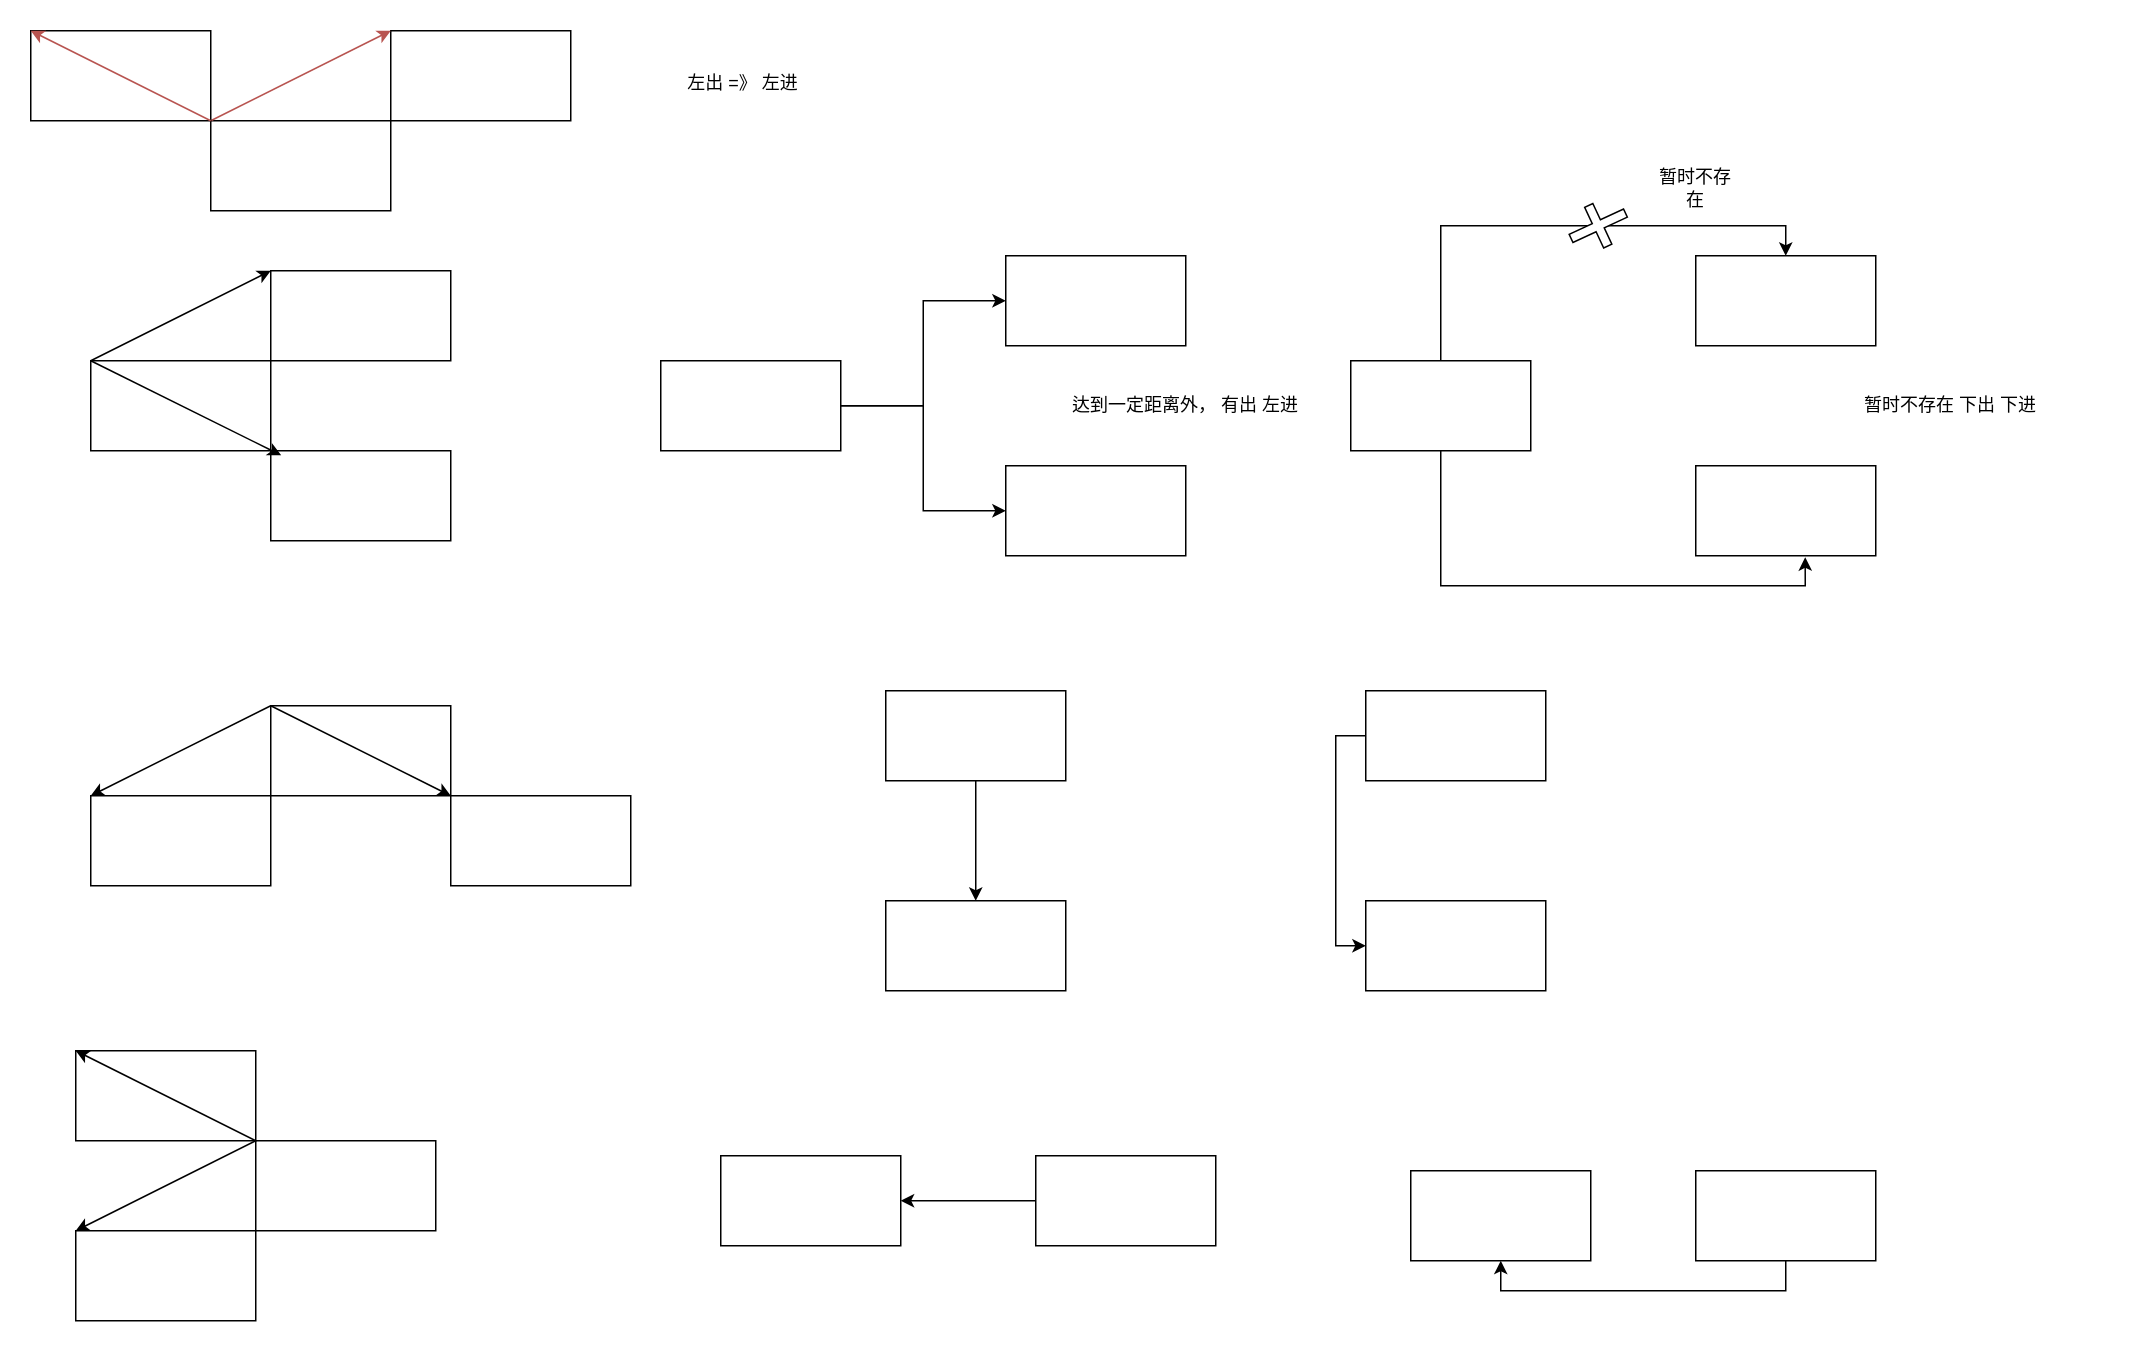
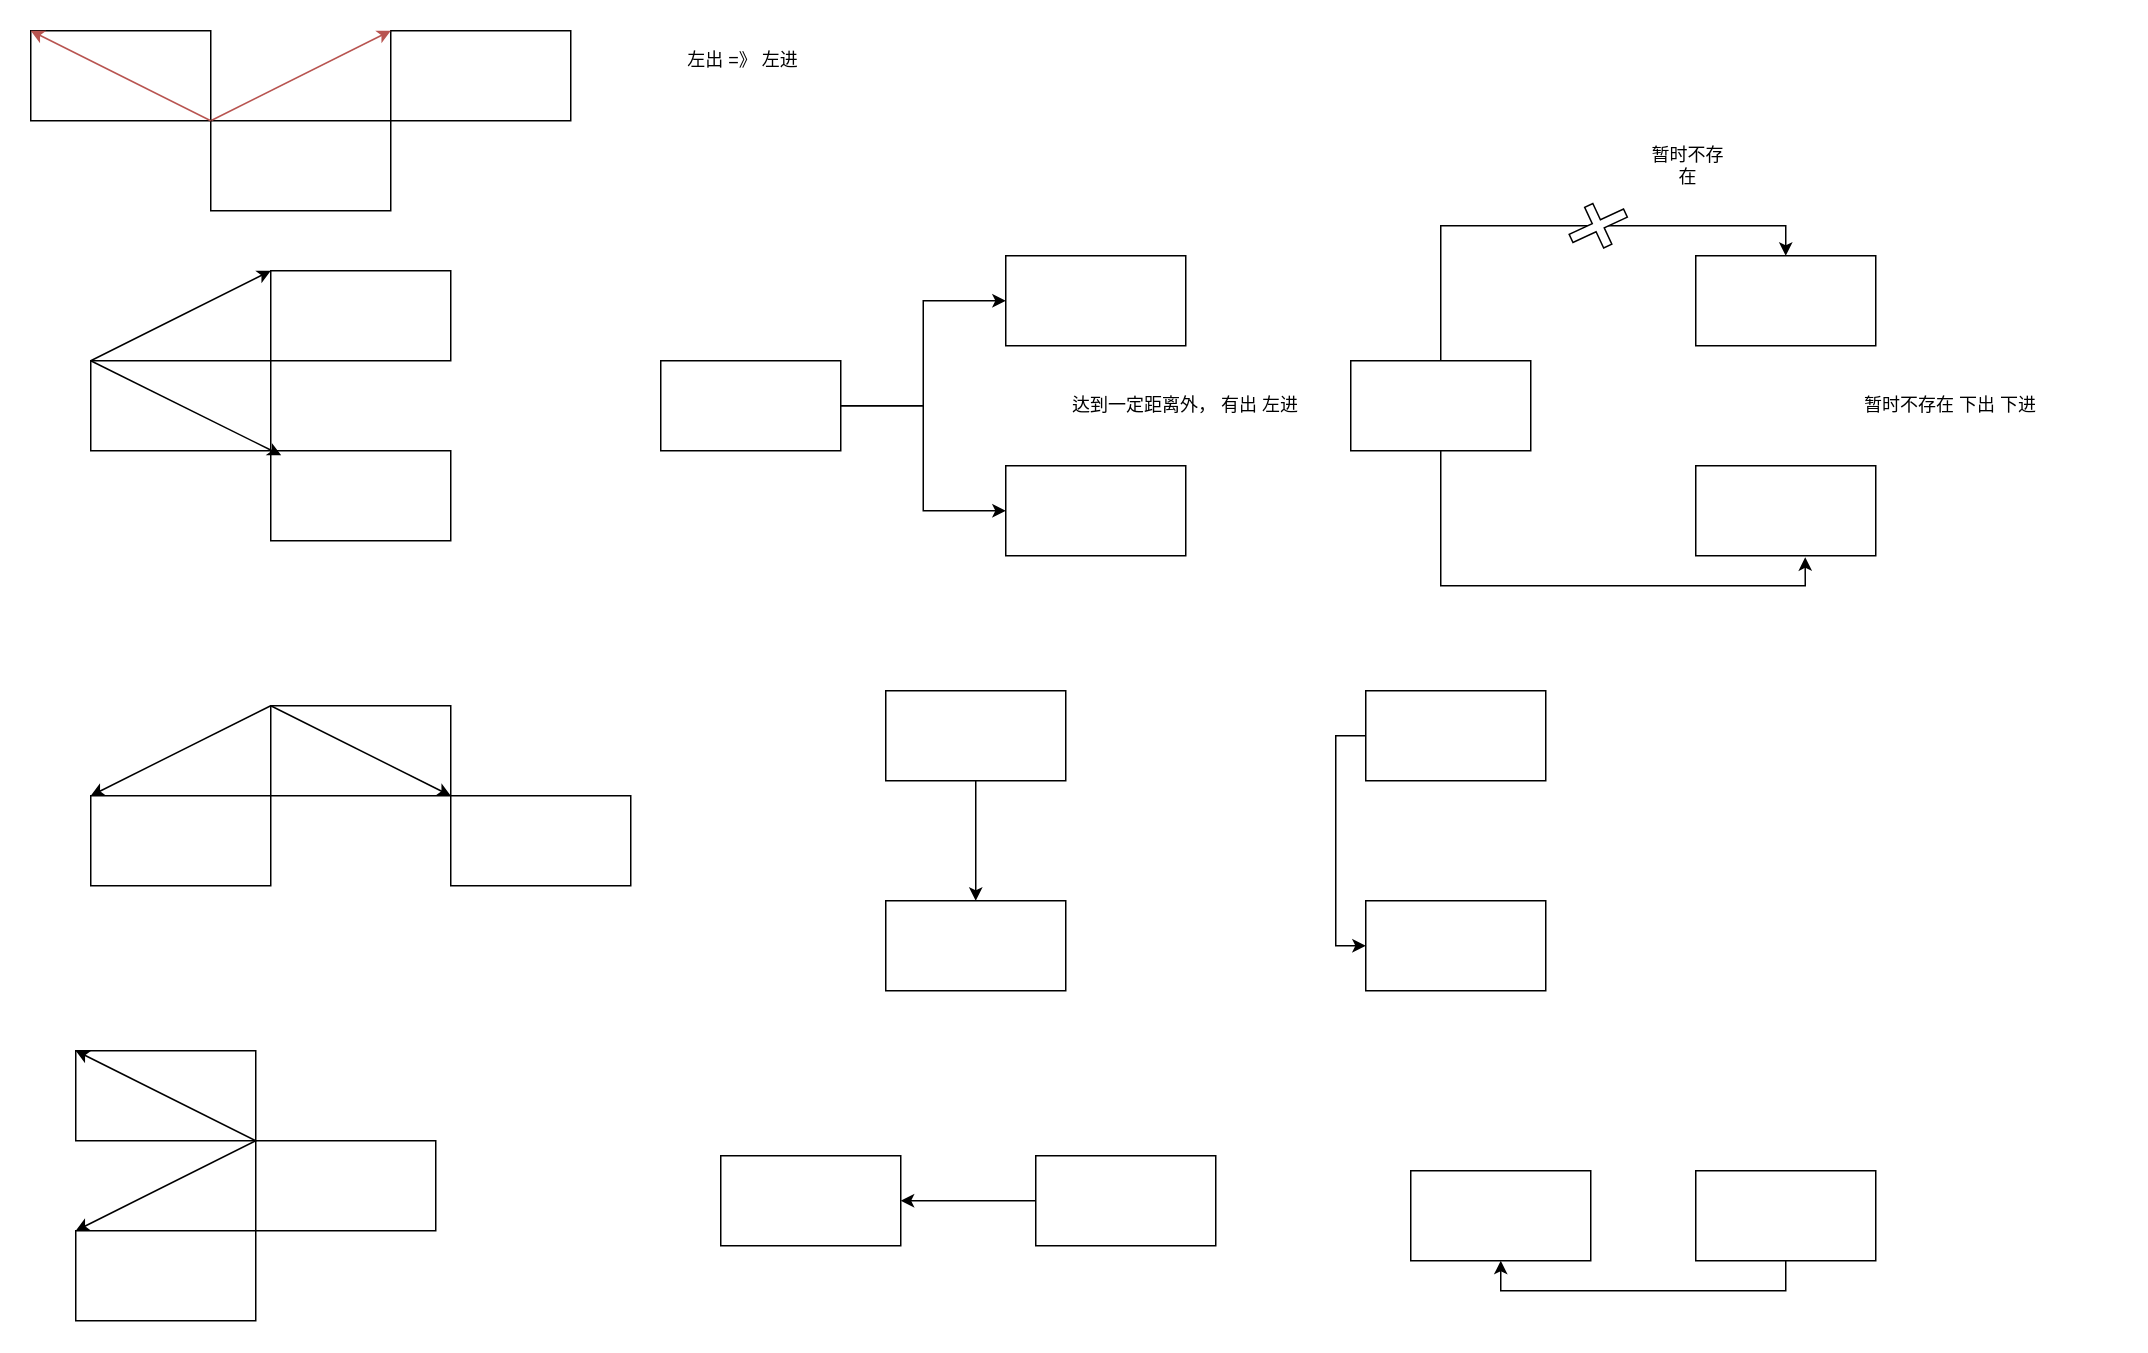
- <mxCell id="17" value="左出 =》 左进" style="text;html=1;align=center;verticalAlign=middle;whiteSpace=wrap;rounded=0;" vertex="1" parent="1"><mxGeometry x="430" y="40" width="130" height="30" as="geometry" /></mxCell>
+ <mxCell id="17" value="左出 =》 左进" style="text;html=1;align=center;verticalAlign=middle;whiteSpace=wrap;rounded=0;" vertex="1" parent="1"><mxGeometry x="430" y="25" width="130" height="30" as="geometry" /></mxCell>
- <mxCell id="26" value="暂时不存在" style="text;html=1;align=center;verticalAlign=middle;whiteSpace=wrap;rounded=0;" vertex="1" parent="1"><mxGeometry x="1100" y="110" width="60" height="30" as="geometry" /></mxCell>
+ <mxCell id="26" value="暂时不存在" style="text;html=1;align=center;verticalAlign=middle;whiteSpace=wrap;rounded=0;" vertex="1" parent="1"><mxGeometry x="1095" y="95" width="60" height="30" as="geometry" /></mxCell>
